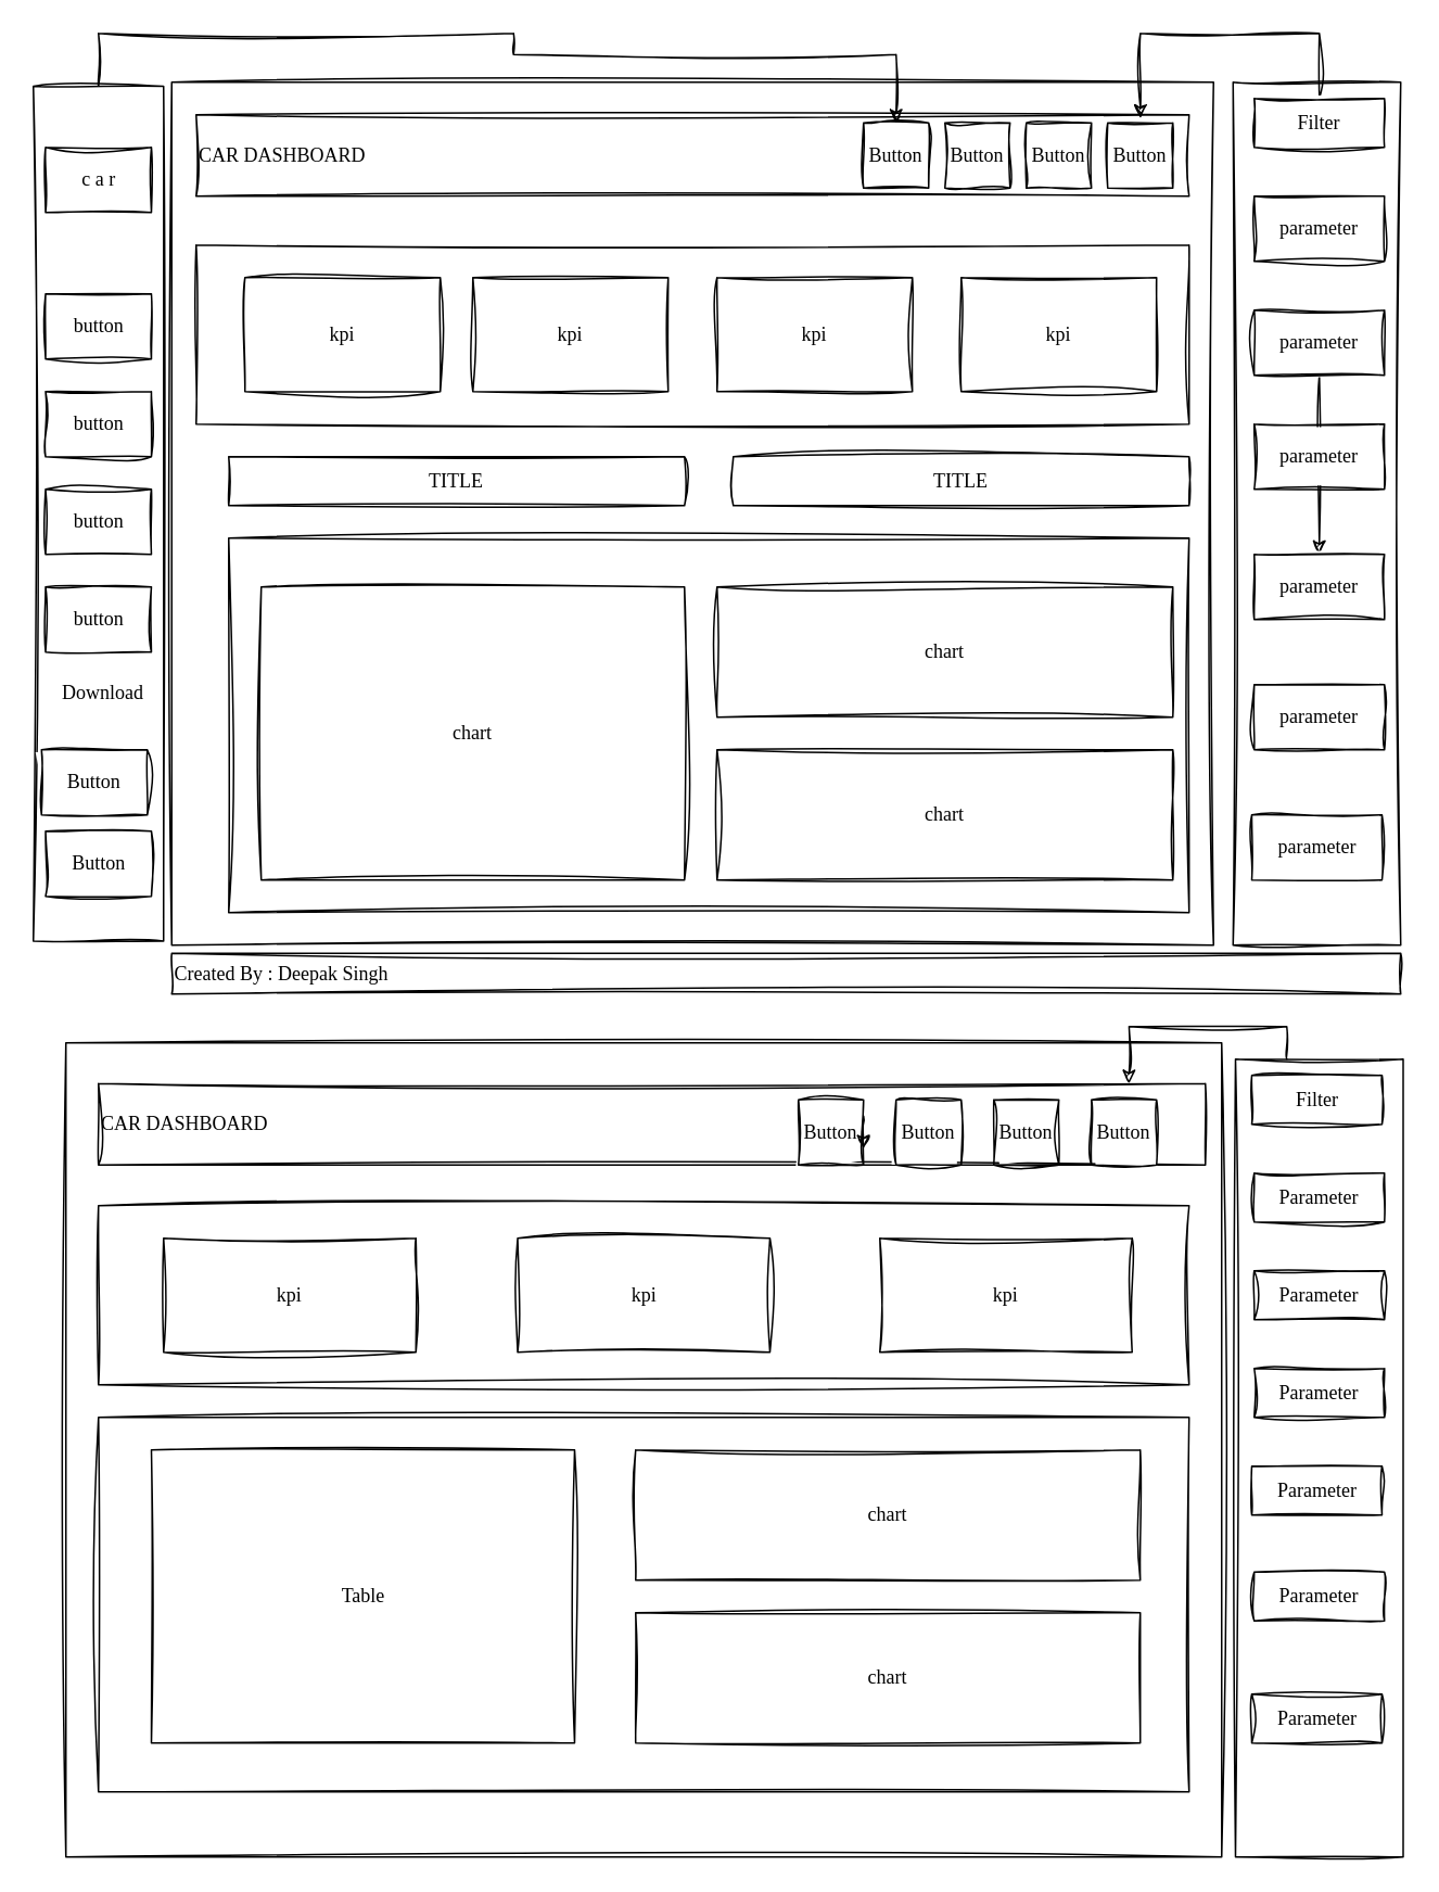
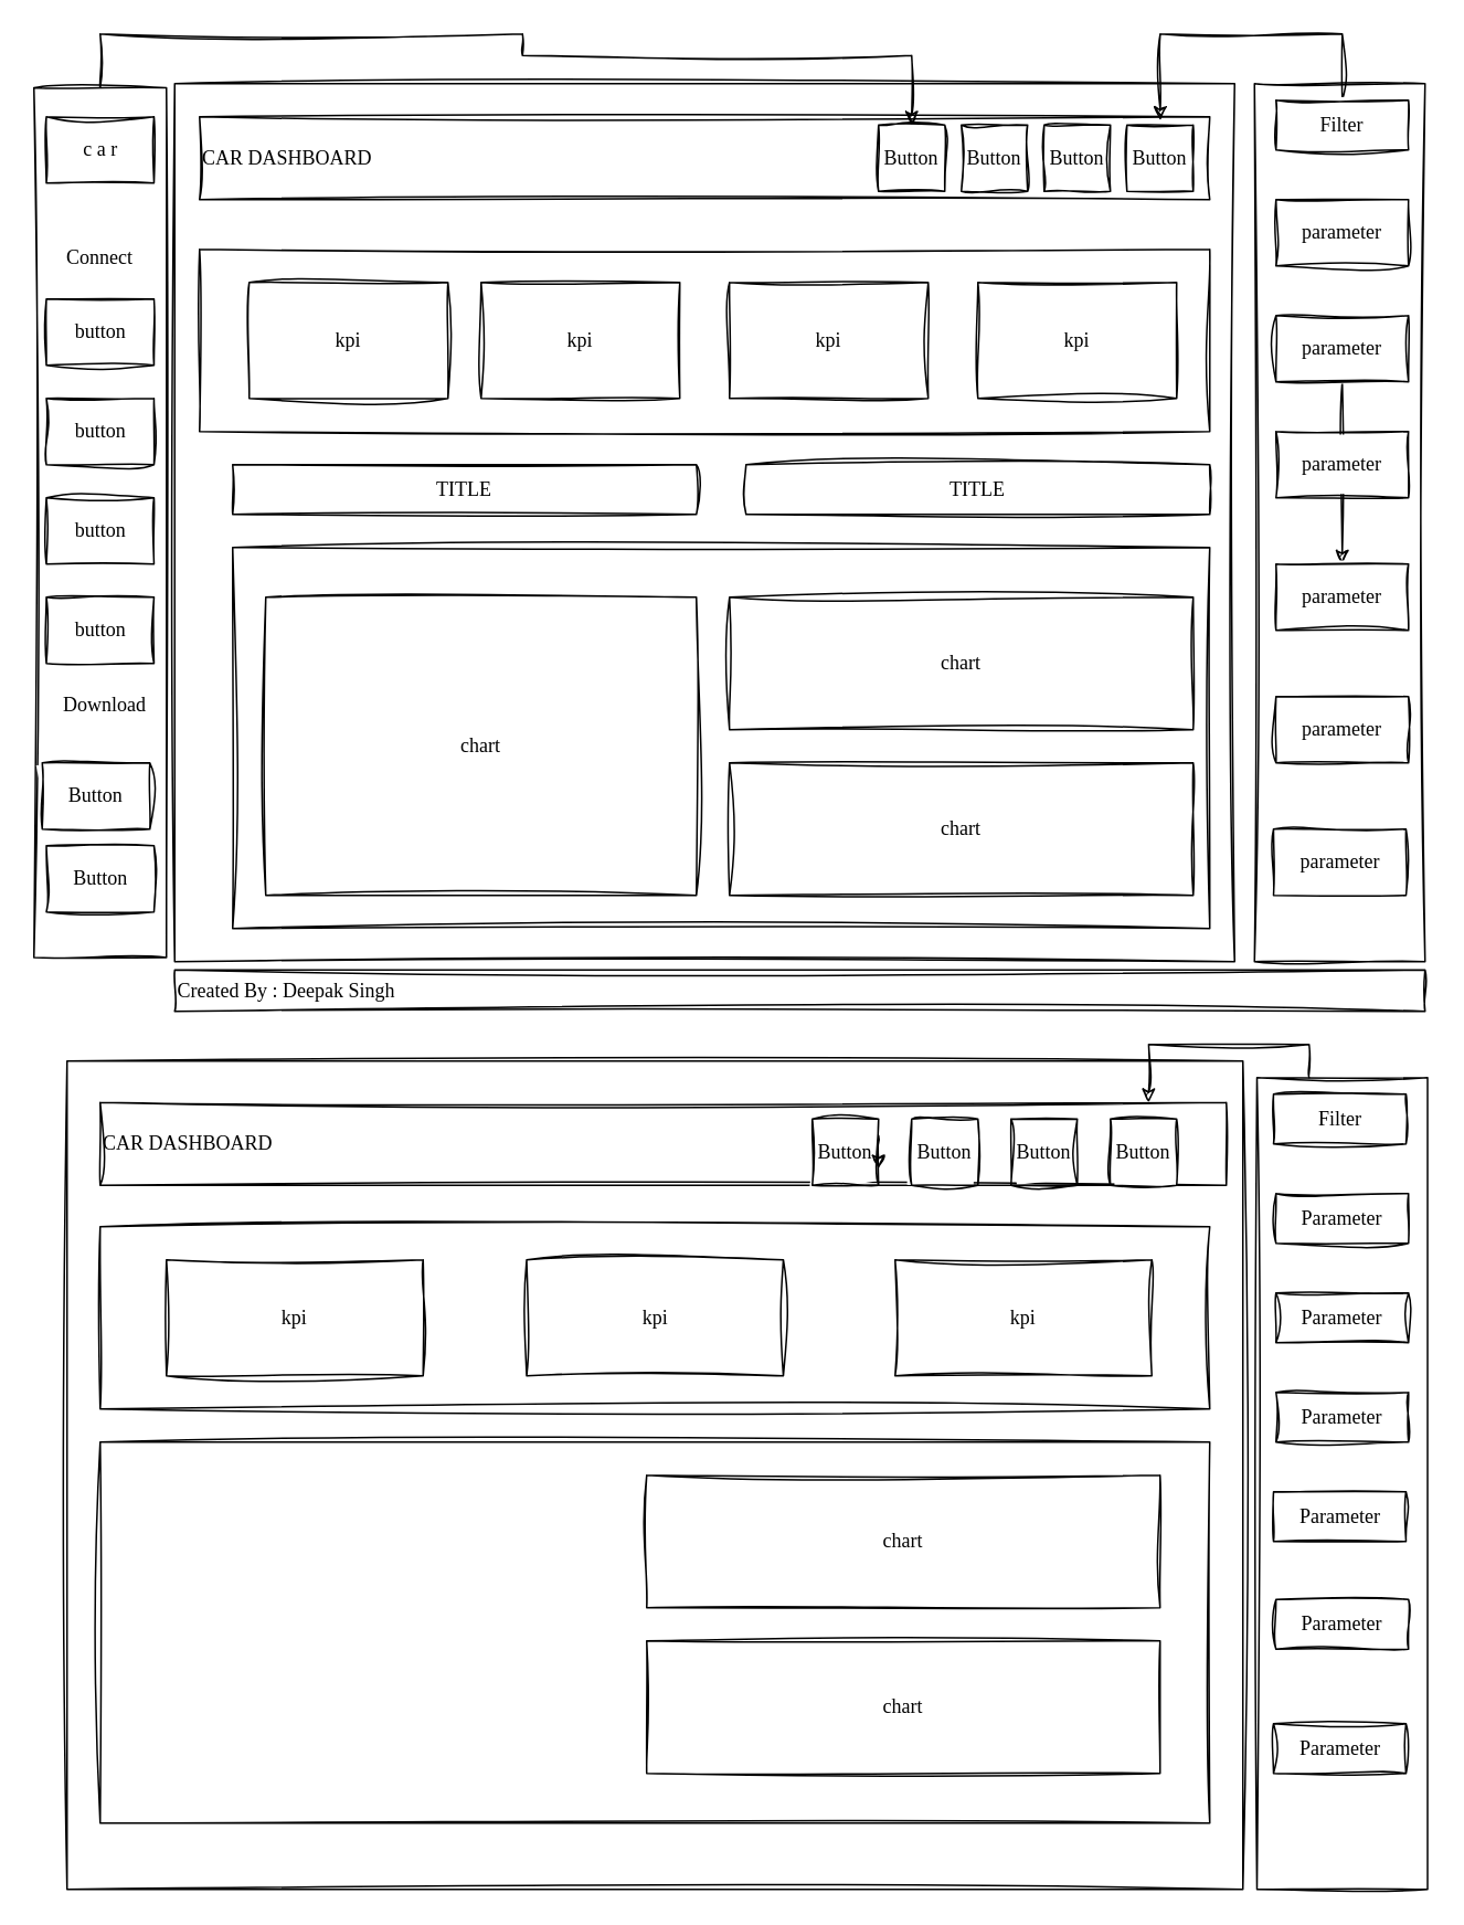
- <mxCell id="31" value="c a r" style="rounded=0;whiteSpace=wrap;html=1;sketch=1;hachureGap=4;jiggle=2;curveFitting=1;fontFamily=Architects Daughter;fontSource=https%3A%2F%2Ffonts.googleapis.com%2Fcss%3Ffamily%3DArchitects%2BDaughter;" vertex="1" parent="1"><mxGeometry x="27.5" y="90" width="65" height="40" as="geometry" /></mxCell>
+ <mxCell id="31" value="c a r" style="rounded=0;whiteSpace=wrap;html=1;sketch=1;hachureGap=4;jiggle=2;curveFitting=1;fontFamily=Architects Daughter;fontSource=https%3A%2F%2Ffonts.googleapis.com%2Fcss%3Ffamily%3DArchitects%2BDaughter;" vertex="1" parent="1"><mxGeometry x="27.5" y="70" width="65" height="40" as="geometry" /></mxCell>
+ <mxCell id="36" value="Connect" style="text;html=1;align=center;verticalAlign=middle;whiteSpace=wrap;rounded=0;fontFamily=Architects Daughter;fontSource=https%3A%2F%2Ffonts.googleapis.com%2Fcss%3Ffamily%3DArchitects%2BDaughter;" vertex="1" parent="1"><mxGeometry x="30" y="140" width="60" height="30" as="geometry" /></mxCell>
- <mxCell id="53" value="Table" style="rounded=0;whiteSpace=wrap;html=1;sketch=1;hachureGap=4;jiggle=2;curveFitting=1;fontFamily=Architects Daughter;fontSource=https%3A%2F%2Ffonts.googleapis.com%2Fcss%3Ffamily%3DArchitects%2BDaughter;" vertex="1" parent="1"><mxGeometry x="92.5" y="890" width="260" height="180" as="geometry" /></mxCell>
